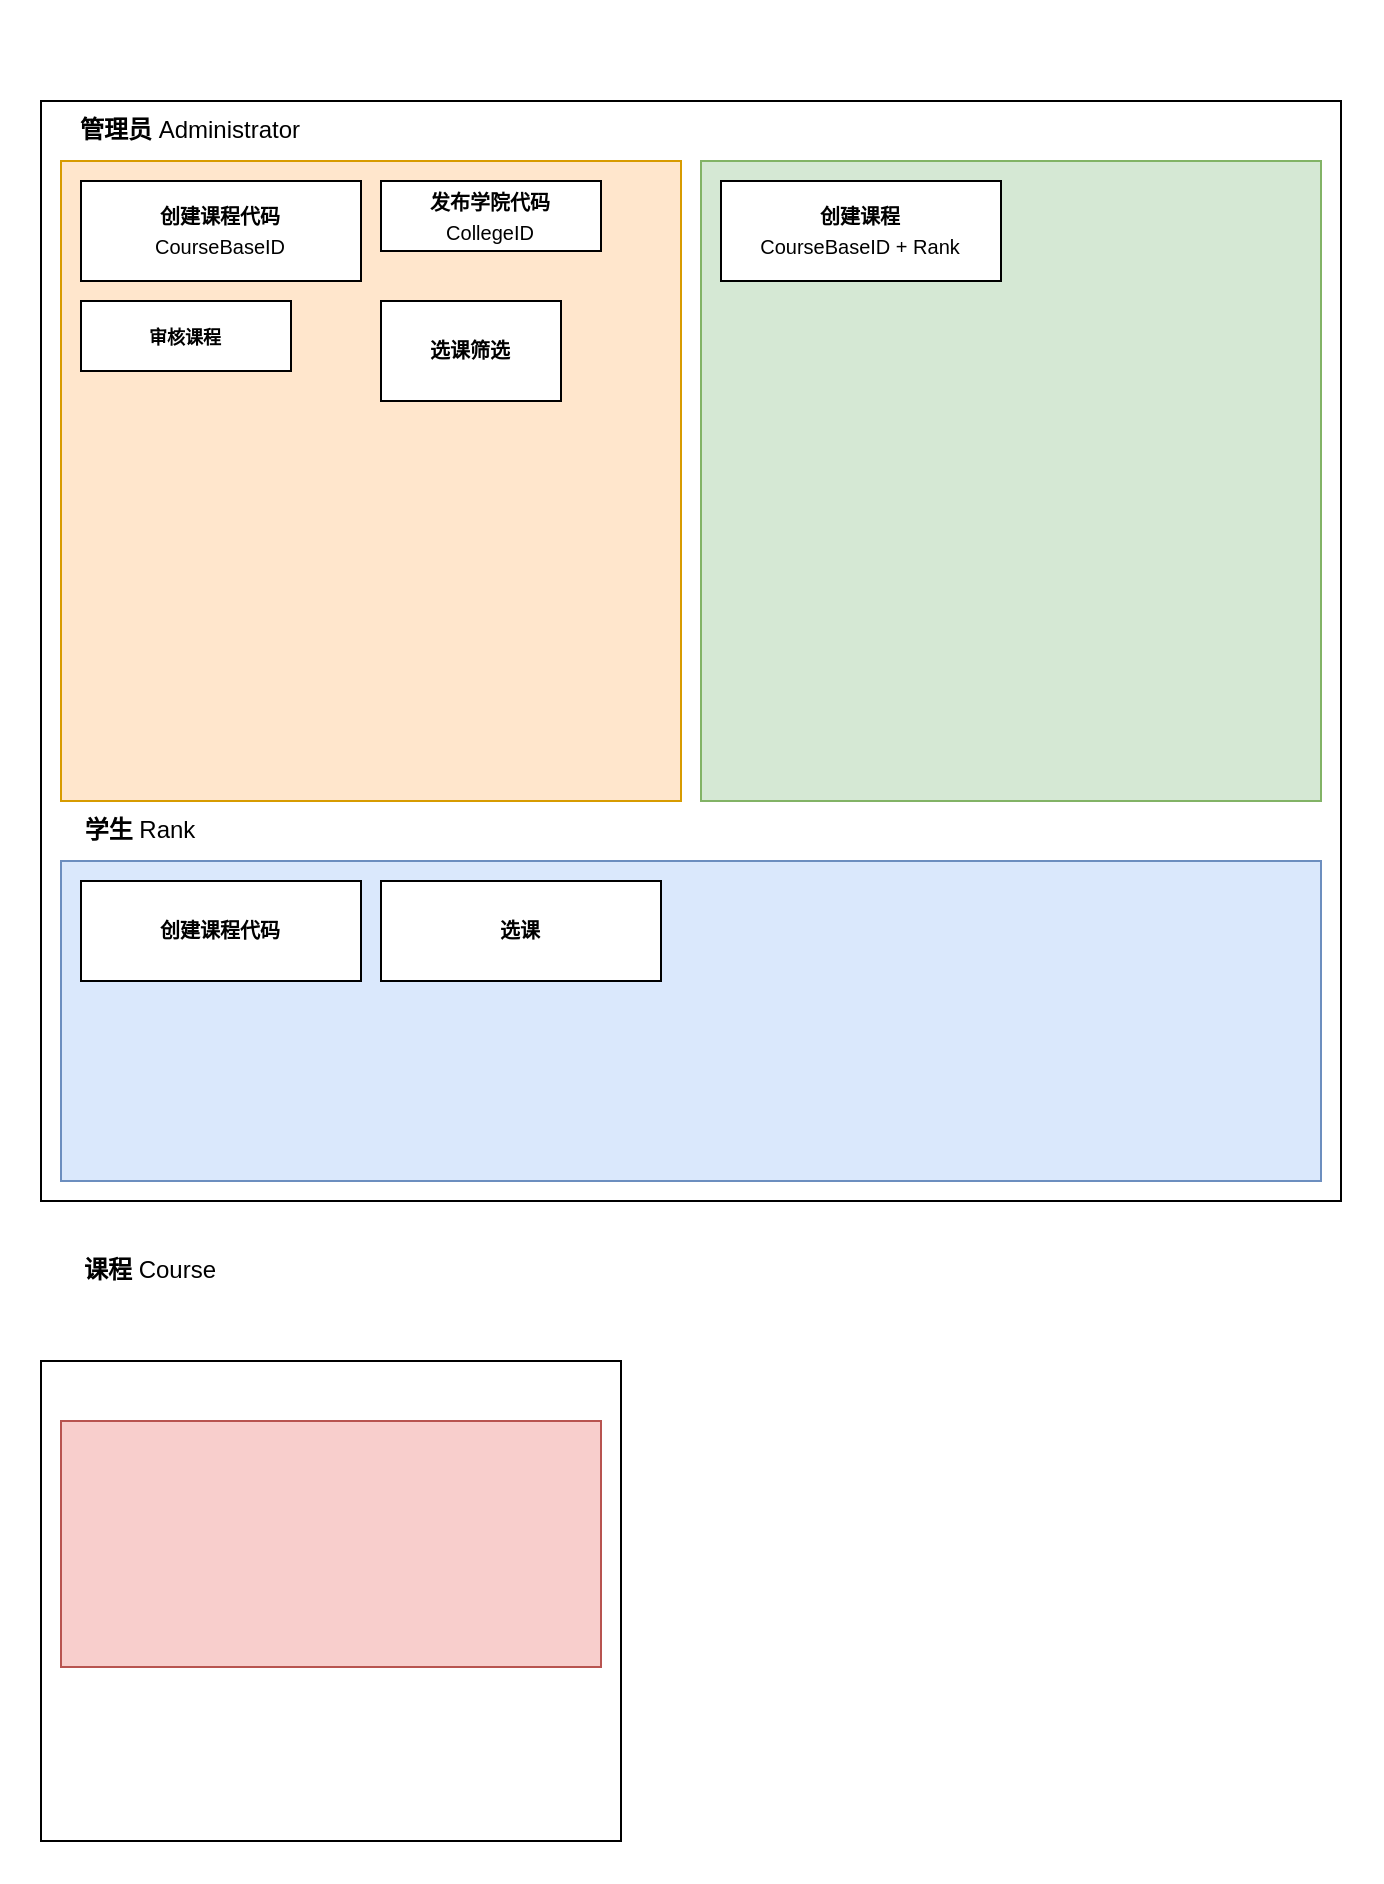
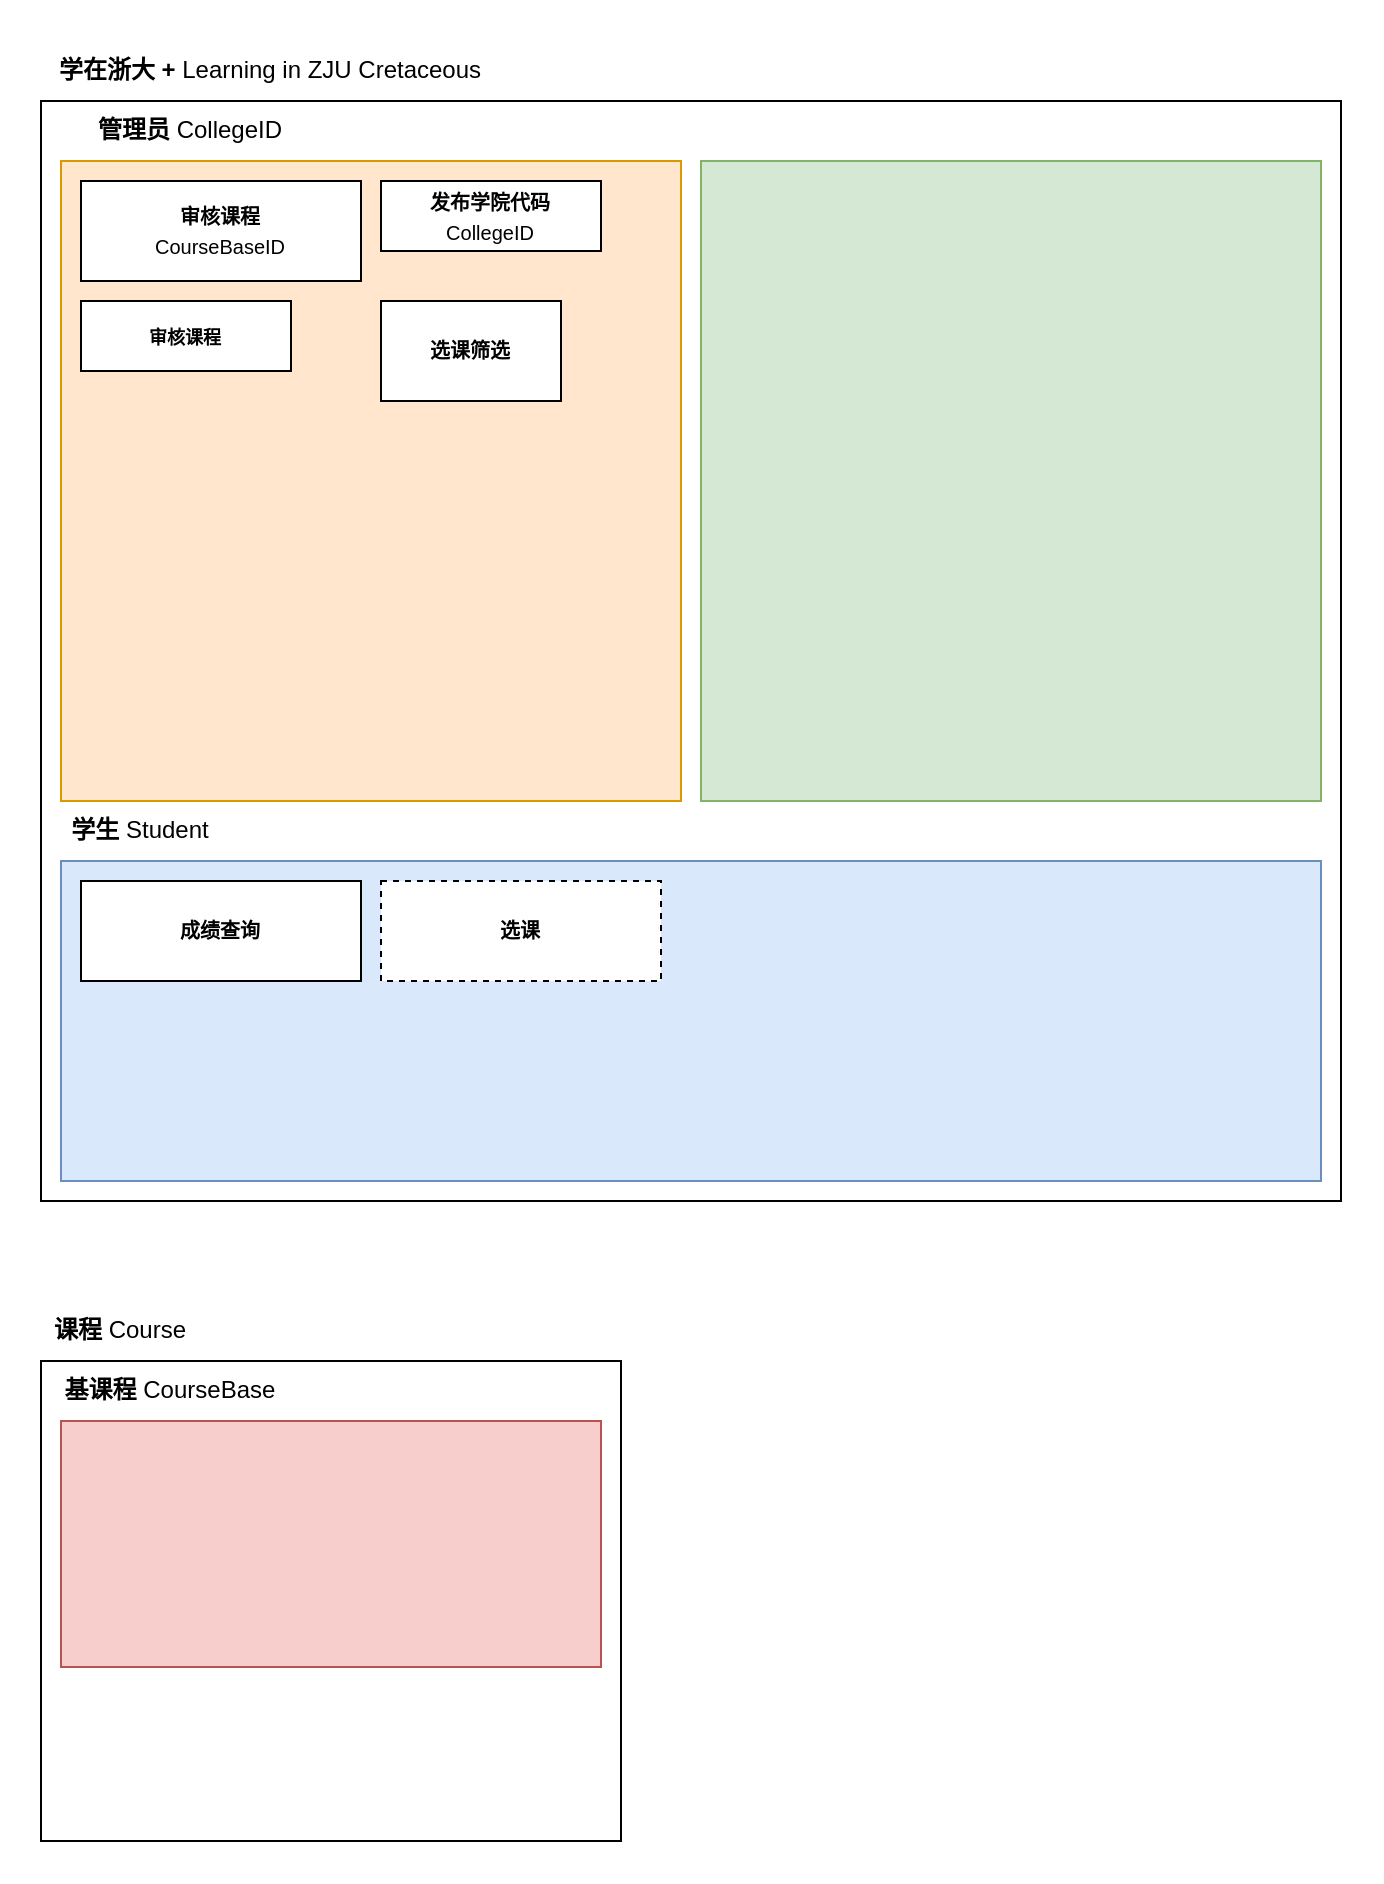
+ <mxCell id="12" value="&lt;b&gt;学在浙大 +&amp;nbsp;&lt;/b&gt;Learning in ZJU Cretaceous" style="text;html=1;strokeColor=none;fillColor=none;align=center;verticalAlign=middle;whiteSpace=wrap;rounded=0;" vertex="1" parent="1"><mxGeometry x="20" y="20" width="230" height="30" as="geometry" /></mxCell>
- <mxCell id="6" value="&lt;b&gt;管理员 &lt;/b&gt;Administrator" style="text;html=1;strokeColor=none;fillColor=none;align=center;verticalAlign=middle;whiteSpace=wrap;rounded=0;" vertex="1" parent="1"><mxGeometry x="30" y="50" width="130" height="30" as="geometry" /></mxCell>
+ <mxCell id="6" value="&lt;b&gt;管理员 &lt;/b&gt;CollegeID" style="text;html=1;strokeColor=none;fillColor=none;align=center;verticalAlign=middle;whiteSpace=wrap;rounded=0;" vertex="1" parent="1"><mxGeometry x="30" y="50" width="130" height="30" as="geometry" /></mxCell>
- <mxCell id="5" value="&lt;font style=&quot;&quot;&gt;&lt;b style=&quot;font-size: 10px;&quot;&gt;创建课程代码&lt;/b&gt;&lt;br&gt;&lt;font style=&quot;font-size: 10px;&quot;&gt;CourseBaseID&lt;/font&gt;&lt;br&gt;&lt;/font&gt;" style="rounded=0;whiteSpace=wrap;html=1;" vertex="1" parent="1"><mxGeometry x="40" y="90" width="140" height="50" as="geometry" /></mxCell>
+ <mxCell id="5" value="&lt;font style=&quot;&quot;&gt;&lt;b style=&quot;font-size: 10px;&quot;&gt;审核课程&lt;/b&gt;&lt;br&gt;&lt;font style=&quot;font-size: 10px;&quot;&gt;CourseBaseID&lt;/font&gt;&lt;br&gt;&lt;/font&gt;" style="rounded=0;whiteSpace=wrap;html=1;" vertex="1" parent="1"><mxGeometry x="40" y="90" width="140" height="50" as="geometry" /></mxCell>
- <mxCell id="9" value="&lt;font style=&quot;font-size: 10px;&quot;&gt;&lt;b&gt;创建课程&lt;/b&gt;&lt;br&gt;CourseBaseID + Rank&lt;br&gt;&lt;/font&gt;" style="rounded=0;whiteSpace=wrap;html=1;" vertex="1" parent="1"><mxGeometry x="360" y="90" width="140" height="50" as="geometry" /></mxCell>
- <mxCell id="14" value="&lt;b&gt;学生&amp;nbsp;&lt;/b&gt;Rank" style="text;html=1;strokeColor=none;fillColor=none;align=center;verticalAlign=middle;whiteSpace=wrap;rounded=0;" vertex="1" parent="1"><mxGeometry x="30" y="400" width="80" height="30" as="geometry" /></mxCell>
+ <mxCell id="14" value="&lt;b&gt;学生&amp;nbsp;&lt;/b&gt;Student" style="text;html=1;strokeColor=none;fillColor=none;align=center;verticalAlign=middle;whiteSpace=wrap;rounded=0;" vertex="1" parent="1"><mxGeometry x="30" y="400" width="80" height="30" as="geometry" /></mxCell>
- <mxCell id="15" value="&lt;font style=&quot;font-size: 10px;&quot;&gt;&lt;b&gt;创建课程代码&lt;/b&gt;&lt;br&gt;&lt;/font&gt;" style="rounded=0;whiteSpace=wrap;html=1;" vertex="1" parent="1"><mxGeometry x="40" y="440" width="140" height="50" as="geometry" /></mxCell>
+ <mxCell id="15" value="&lt;font style=&quot;font-size: 10px;&quot;&gt;&lt;b&gt;成绩查询&lt;/b&gt;&lt;br&gt;&lt;/font&gt;" style="rounded=0;whiteSpace=wrap;html=1;" vertex="1" parent="1"><mxGeometry x="40" y="440" width="140" height="50" as="geometry" /></mxCell>
- <mxCell id="16" value="&lt;font style=&quot;font-size: 10px;&quot;&gt;&lt;b&gt;选课&lt;/b&gt;&lt;br&gt;&lt;/font&gt;" style="rounded=0;whiteSpace=wrap;html=1;" vertex="1" parent="1"><mxGeometry x="190" y="440" width="140" height="50" as="geometry" /></mxCell>
+ <mxCell id="16" value="&lt;font style=&quot;font-size: 10px;&quot;&gt;&lt;b&gt;选课&lt;/b&gt;&lt;br&gt;&lt;/font&gt;" style="rounded=0;whiteSpace=wrap;html=1;dashed=1;" vertex="1" parent="1"><mxGeometry x="190" y="440" width="140" height="50" as="geometry" /></mxCell>
- <mxCell id="18" value="&lt;b&gt;课程&amp;nbsp;&lt;/b&gt;Course" style="text;html=1;strokeColor=none;fillColor=none;align=center;verticalAlign=middle;whiteSpace=wrap;rounded=0;" vertex="1" parent="1"><mxGeometry x="35" y="620" width="80" height="30" as="geometry" /></mxCell>
+ <mxCell id="18" value="&lt;b&gt;课程&amp;nbsp;&lt;/b&gt;Course" style="text;html=1;strokeColor=none;fillColor=none;align=center;verticalAlign=middle;whiteSpace=wrap;rounded=0;" vertex="1" parent="1"><mxGeometry x="20" y="650" width="80" height="30" as="geometry" /></mxCell>
+ <mxCell id="19" value="&lt;b&gt;基课程&amp;nbsp;&lt;/b&gt;CourseBase" style="text;html=1;strokeColor=none;fillColor=none;align=center;verticalAlign=middle;whiteSpace=wrap;rounded=0;" vertex="1" parent="1"><mxGeometry x="30" y="680" width="110" height="30" as="geometry" /></mxCell>
